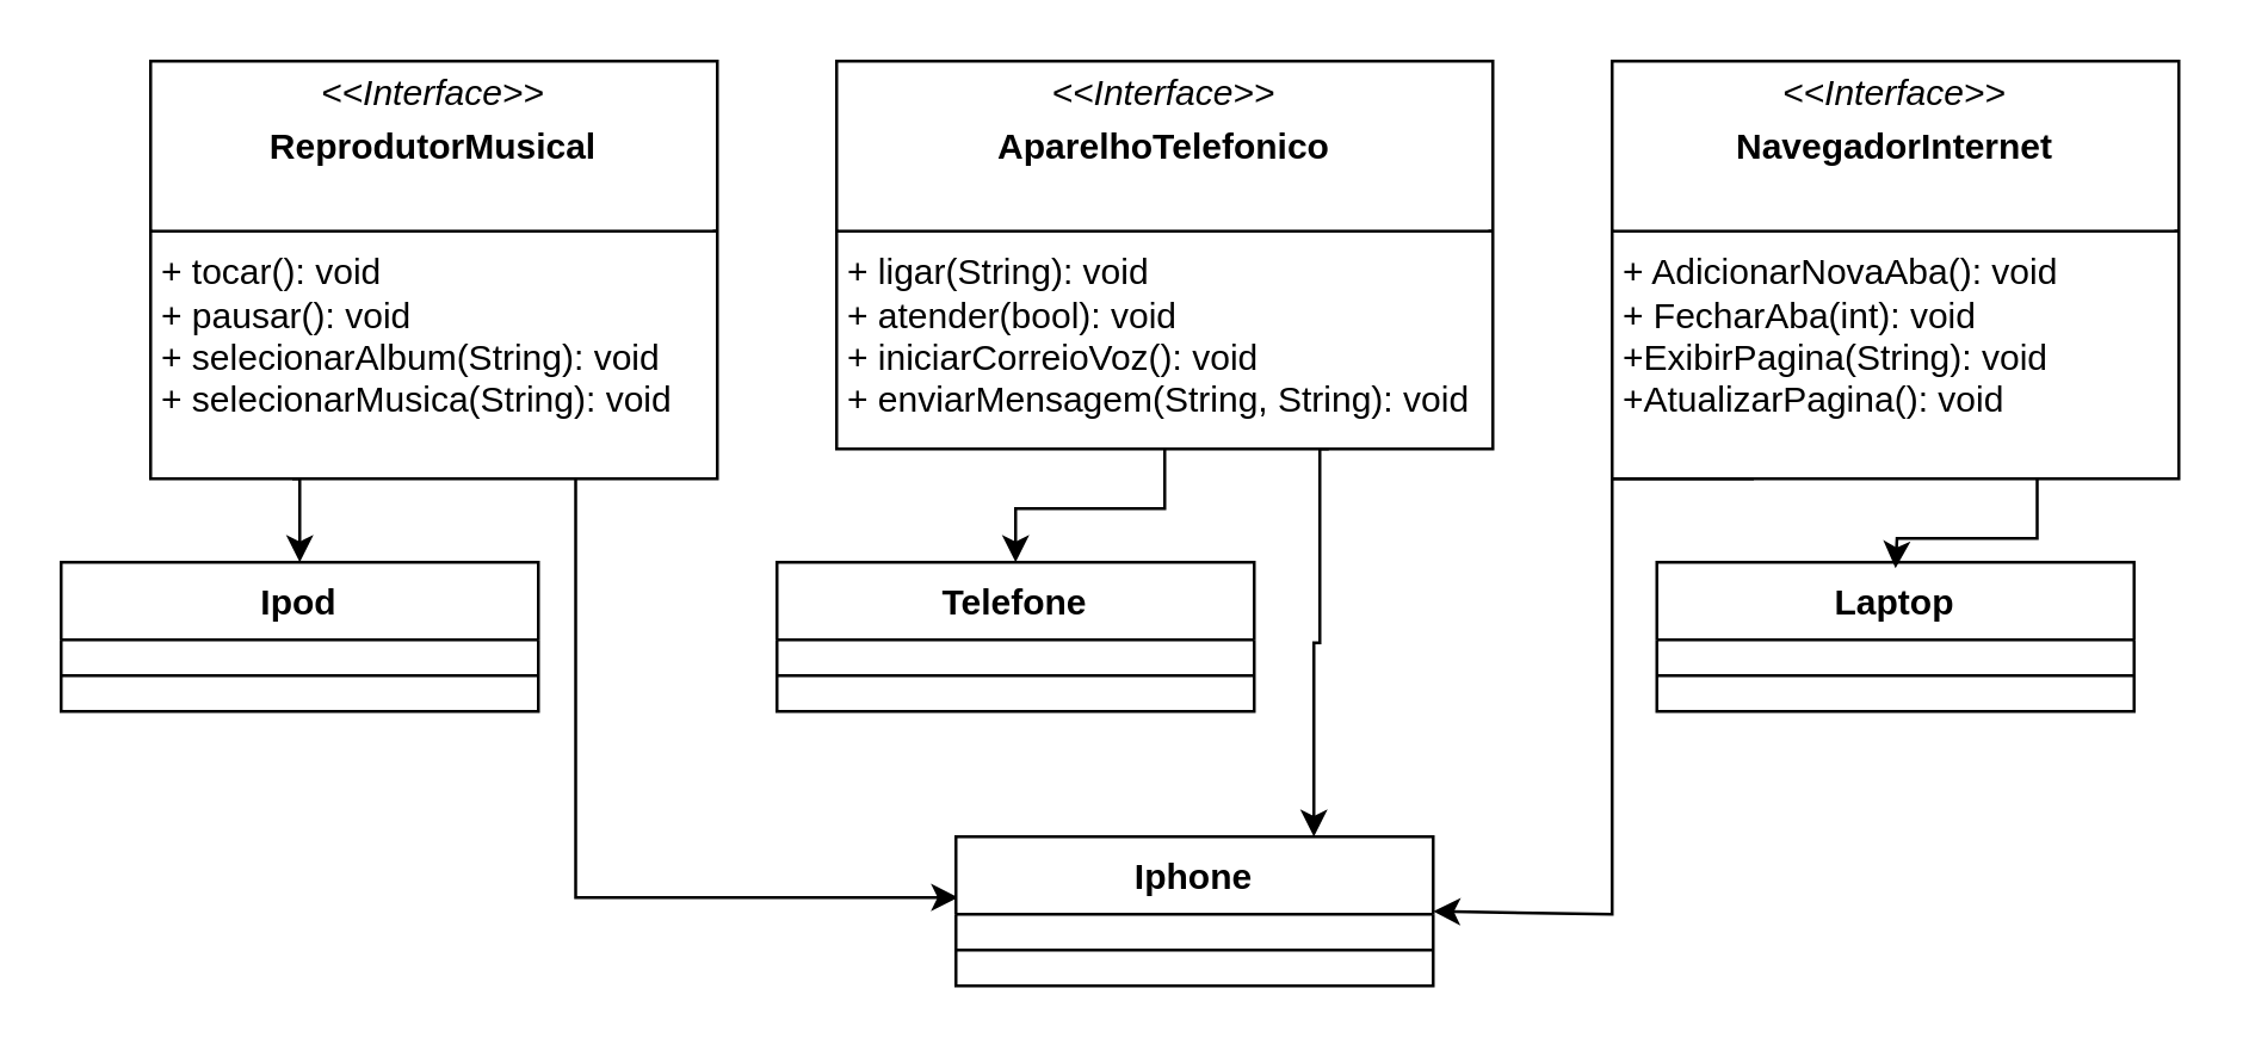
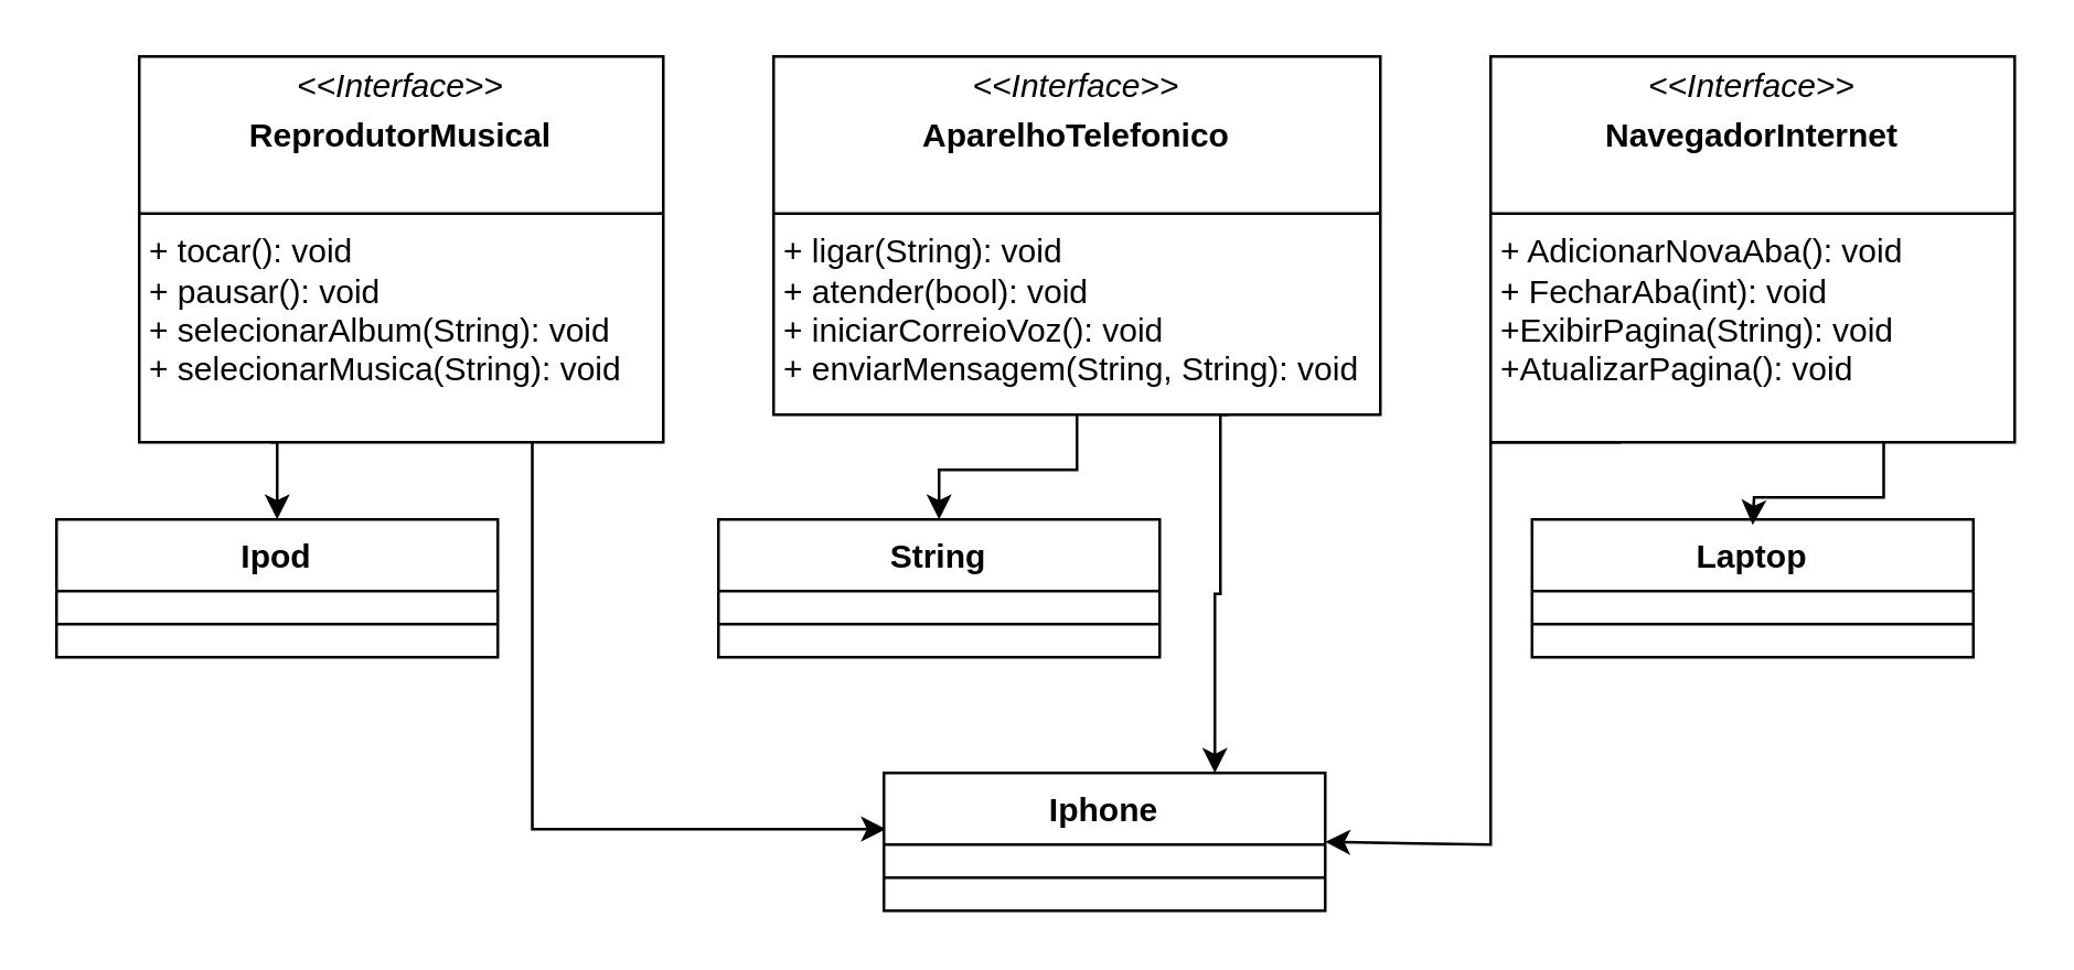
- <mxCell id="12" value="Telefone" style="swimlane;fontStyle=1;align=center;verticalAlign=top;childLayout=stackLayout;horizontal=1;startSize=26;horizontalStack=0;resizeParent=1;resizeParentMax=0;resizeLast=0;collapsible=1;marginBottom=0;whiteSpace=wrap;html=1;" vertex="1" parent="1"><mxGeometry x="260" y="188" width="160" height="50" as="geometry" /></mxCell>
+ <mxCell id="12" value="String" style="swimlane;fontStyle=1;align=center;verticalAlign=top;childLayout=stackLayout;horizontal=1;startSize=26;horizontalStack=0;resizeParent=1;resizeParentMax=0;resizeLast=0;collapsible=1;marginBottom=0;whiteSpace=wrap;html=1;" vertex="1" parent="1"><mxGeometry x="260" y="188" width="160" height="50" as="geometry" /></mxCell>
